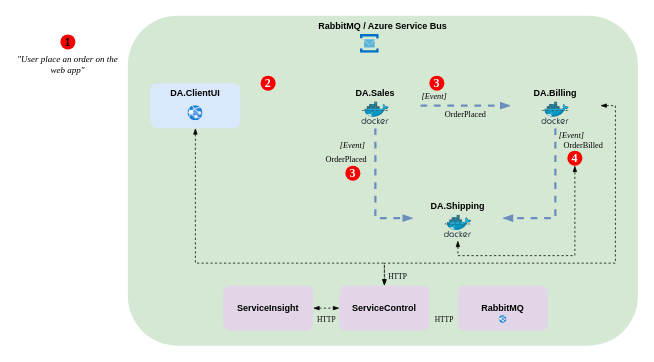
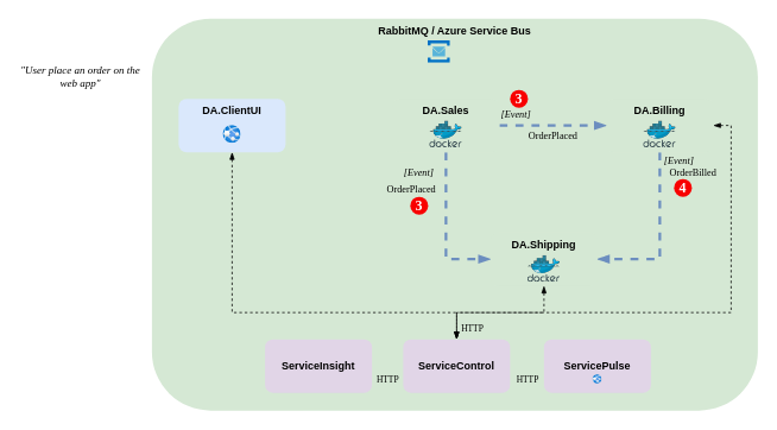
- <mxCell id="12" value="1" style="ellipse;whiteSpace=wrap;html=1;aspect=fixed;fontFamily=Verdana;fillColor=#F80000;strokeColor=none;fontStyle=1;fontSize=16;" parent="1" vertex="1"><mxGeometry x="80" y="45" width="20" height="20" as="geometry" /></mxCell>
- <mxCell id="13" value="2" style="ellipse;whiteSpace=wrap;html=1;aspect=fixed;fontFamily=Verdana;fillColor=#F80000;strokeColor=none;fontStyle=1;fontSize=16;fontColor=#FFFFFF;" parent="1" vertex="1"><mxGeometry x="347" y="100" width="20" height="20" as="geometry" /></mxCell>
- <mxCell id="17" style="edgeStyle=orthogonalEdgeStyle;rounded=0;orthogonalLoop=1;jettySize=auto;html=1;exitX=0.5;exitY=1;exitDx=0;exitDy=0;dashed=1;fontFamily=Verdana;fontSize=10;startArrow=blockThin;startFill=1;endArrow=blockThin;endFill=1;" edge="1" parent="1" source="18" target="27"><mxGeometry relative="1" as="geometry" /></mxCell>
+ <mxCell id="17" style="edgeStyle=orthogonalEdgeStyle;rounded=0;orthogonalLoop=1;jettySize=auto;html=1;exitX=0.5;exitY=1;exitDx=0;exitDy=0;entryX=0.5;entryY=0;entryDx=0;entryDy=0;dashed=1;fontFamily=Verdana;fontSize=10;startArrow=blockThin;startFill=1;endArrow=blockThin;endFill=1;" edge="1" parent="1" source="18" target="31"><mxGeometry relative="1" as="geometry" /></mxCell>
- <mxCell id="32" style="edgeStyle=orthogonalEdgeStyle;rounded=0;orthogonalLoop=1;jettySize=auto;html=1;exitX=1;exitY=0.5;exitDx=0;exitDy=0;entryX=0;entryY=0.5;entryDx=0;entryDy=0;dashed=1;startArrow=blockThin;startFill=1;endArrow=blockThin;endFill=1;" edge="1" parent="1" source="33" target="31"><mxGeometry relative="1" as="geometry" /></mxCell>
- <mxCell id="34" value="RabbitMQ" style="rounded=1;whiteSpace=wrap;html=1;fillColor=#e1d5e7;verticalAlign=middle;strokeColor=none;fontStyle=1" vertex="1" parent="1"><mxGeometry x="610" y="380" width="120" height="60" as="geometry" /></mxCell>
+ <mxCell id="34" value="ServicePulse" style="rounded=1;whiteSpace=wrap;html=1;fillColor=#e1d5e7;verticalAlign=middle;strokeColor=none;fontStyle=1" vertex="1" parent="1"><mxGeometry x="610" y="380" width="120" height="60" as="geometry" /></mxCell>
